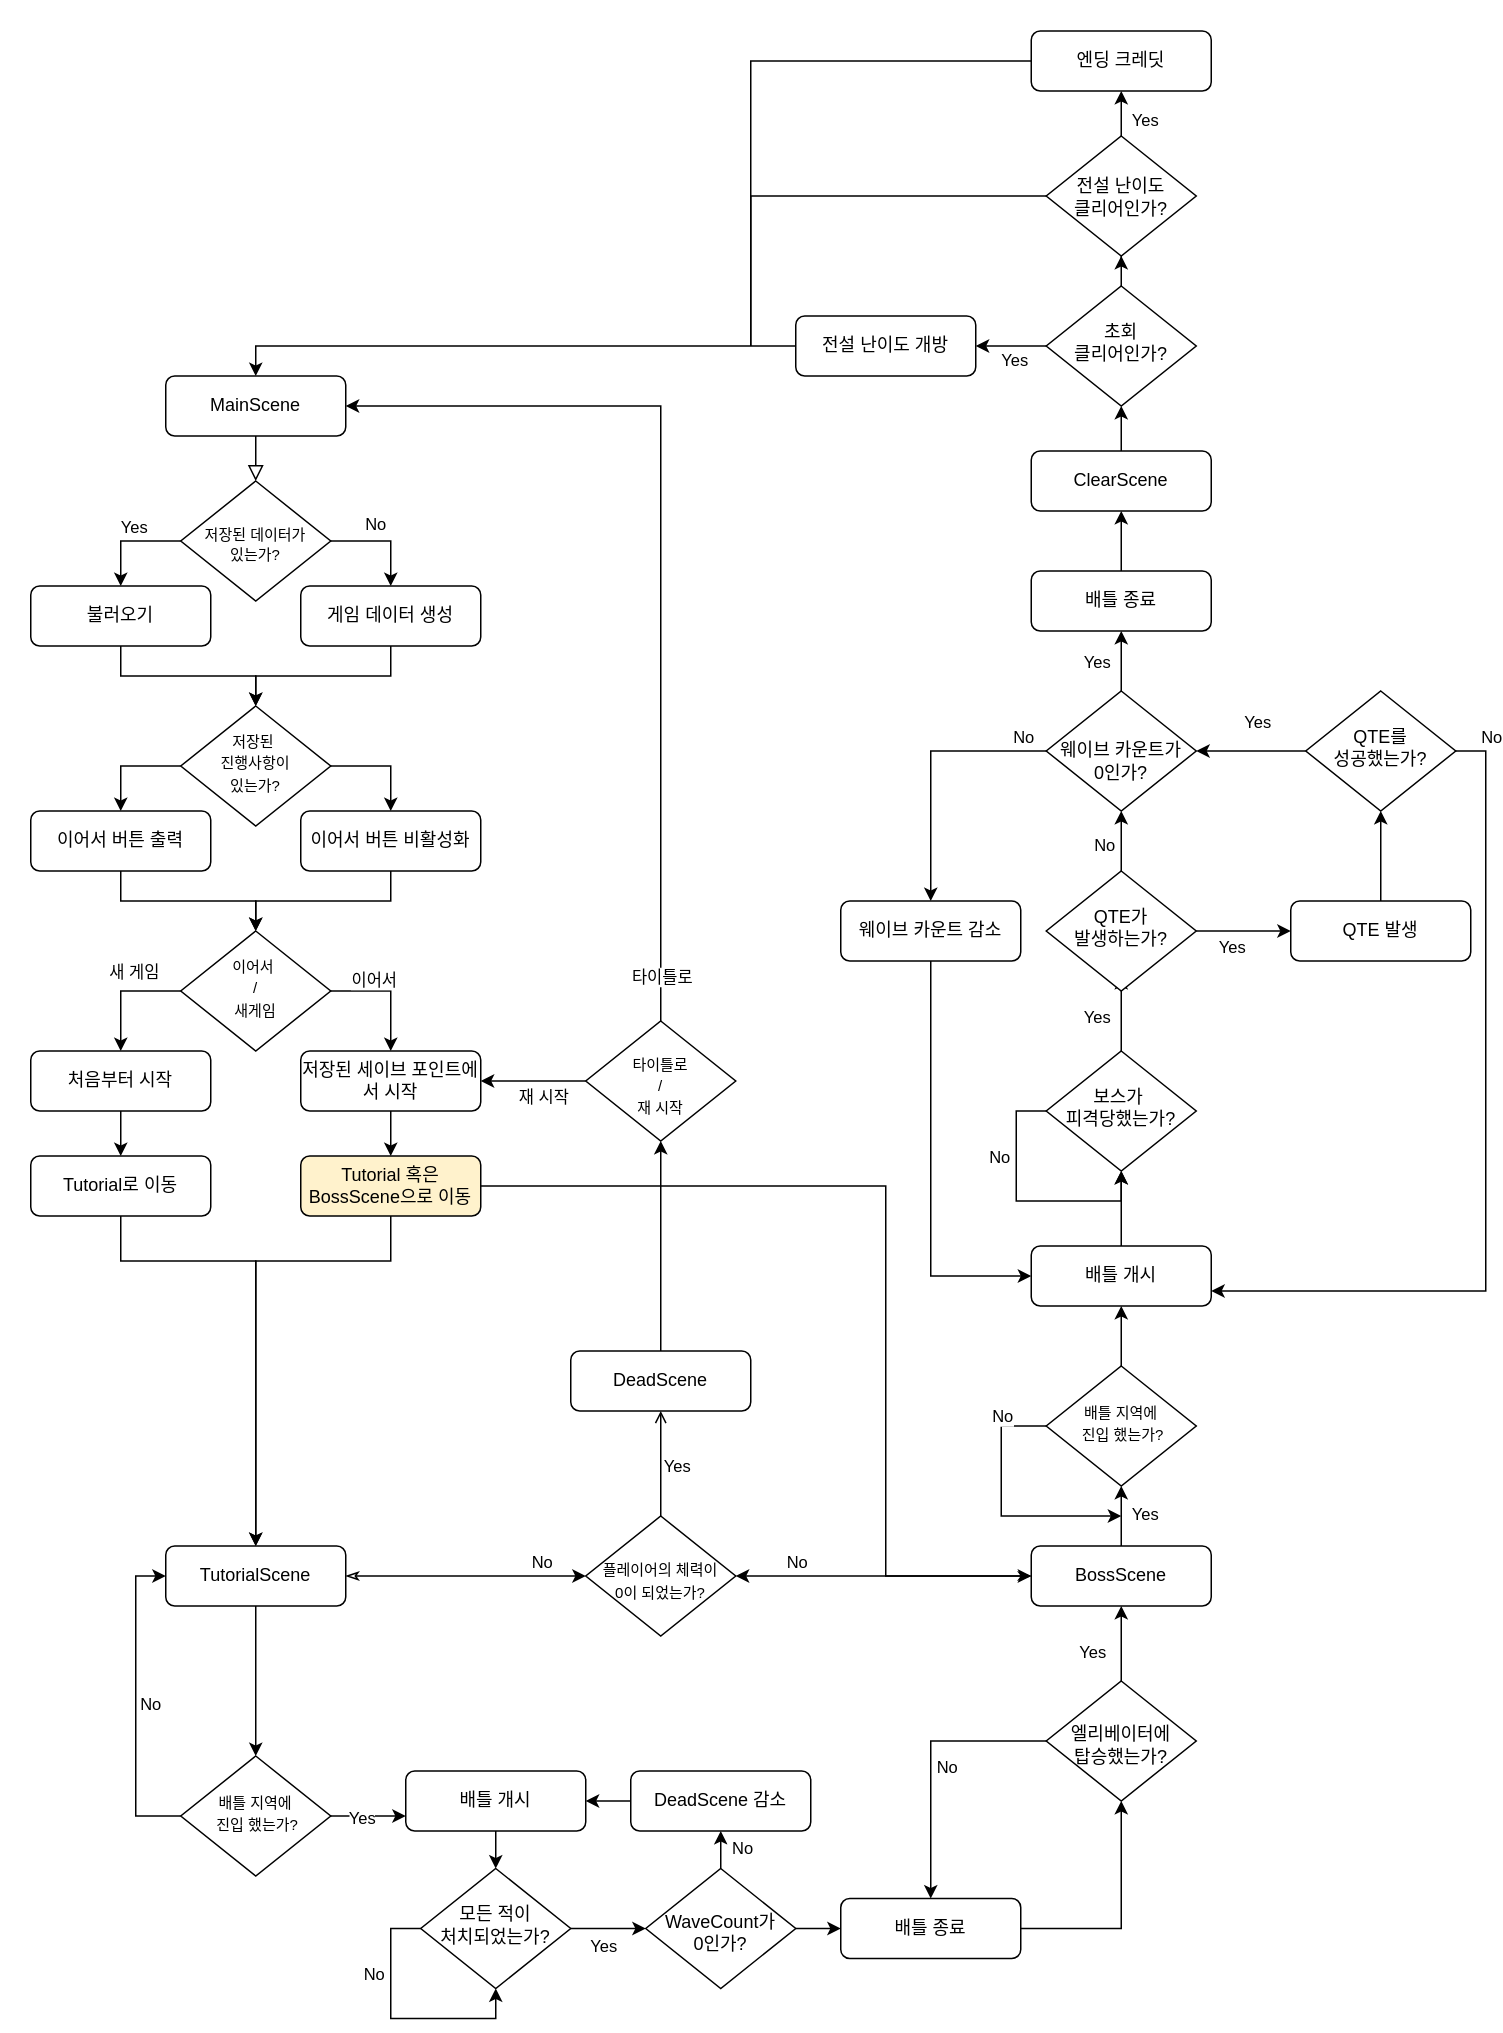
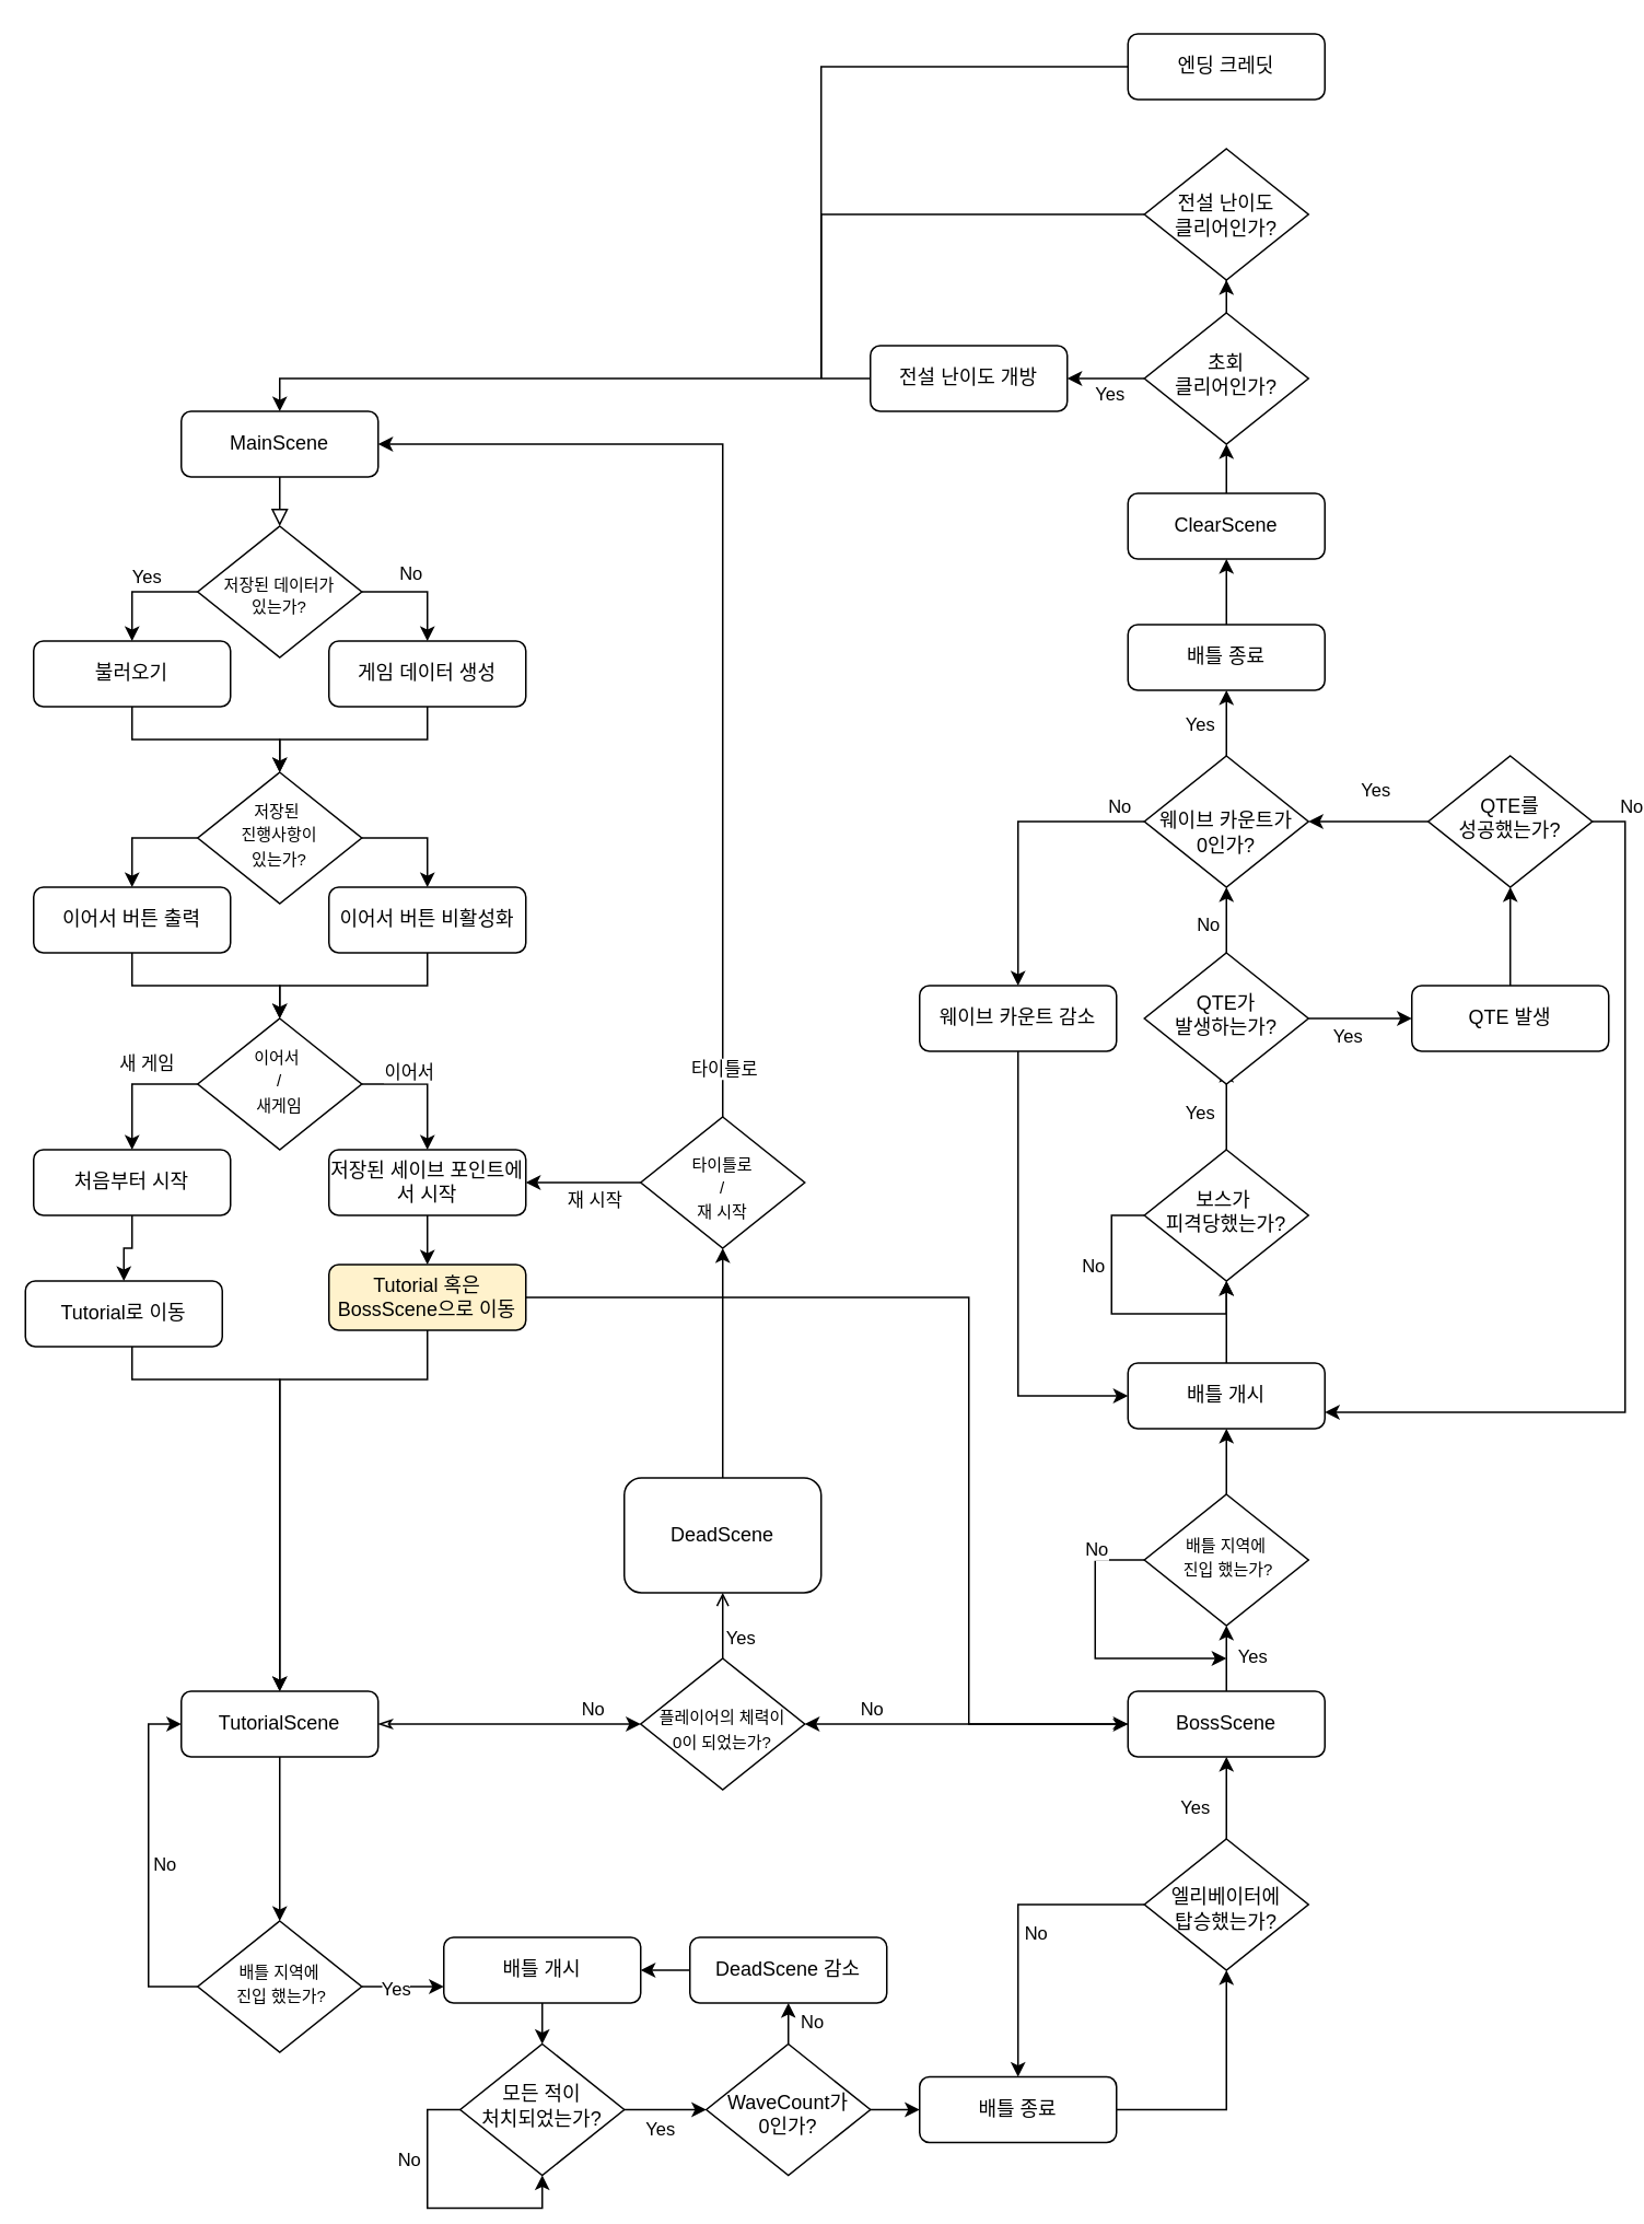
- <mxCell id="118" style="edgeStyle=orthogonalEdgeStyle;rounded=0;orthogonalLoop=1;jettySize=auto;html=1;entryX=0.5;entryY=1;entryDx=0;entryDy=0;" edge="1" parent="1" source="121" target="123"><mxGeometry relative="1" as="geometry" /></mxCell>
- <mxCell id="119" value="Yes" style="edgeLabel;html=1;align=center;verticalAlign=middle;resizable=0;points=[];" vertex="1" connectable="0" parent="118"><mxGeometry x="0.24" y="-4" relative="1" as="geometry"><mxPoint x="11" as="offset" /></mxGeometry></mxCell>
- <mxCell id="35" value="Tutorial로 이동" style="rounded=1;whiteSpace=wrap;html=1;fontSize=12;glass=0;strokeWidth=1;shadow=0;" vertex="1" parent="1"><mxGeometry x="20" y="770" width="120" height="40" as="geometry" /></mxCell>
+ <mxCell id="35" value="Tutorial로 이동" style="rounded=1;whiteSpace=wrap;html=1;fontSize=12;glass=0;strokeWidth=1;shadow=0;" vertex="1" parent="1"><mxGeometry x="15" y="780" width="120" height="40" as="geometry" /></mxCell>
- <mxCell id="62" value="DeadScene" style="rounded=1;whiteSpace=wrap;html=1;fontSize=12;glass=0;strokeWidth=1;shadow=0;" vertex="1" parent="1"><mxGeometry x="380" y="900" width="120" height="40" as="geometry" /></mxCell>
+ <mxCell id="62" value="DeadScene" style="rounded=1;whiteSpace=wrap;html=1;fontSize=12;glass=0;strokeWidth=1;shadow=0;" vertex="1" parent="1"><mxGeometry x="380" y="900" width="120" height="70" as="geometry" /></mxCell>
